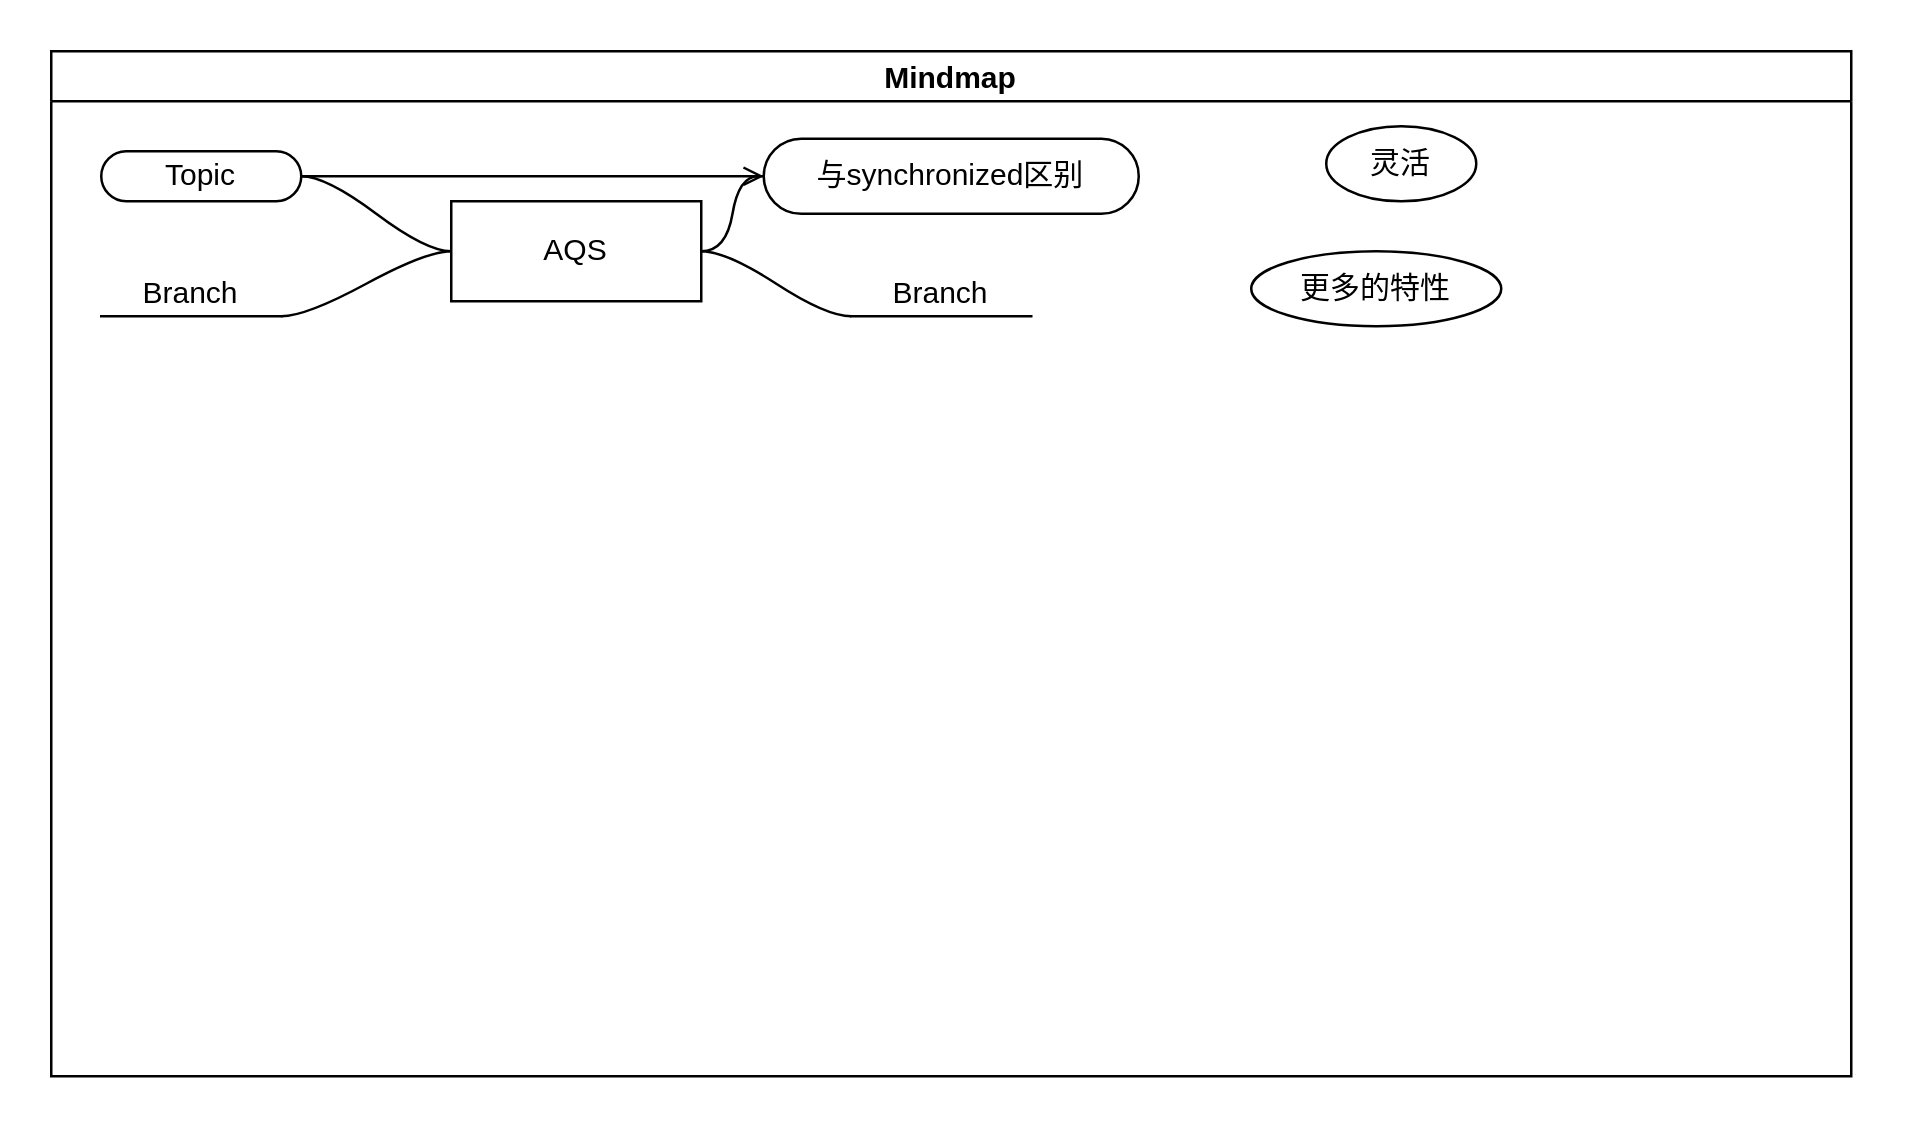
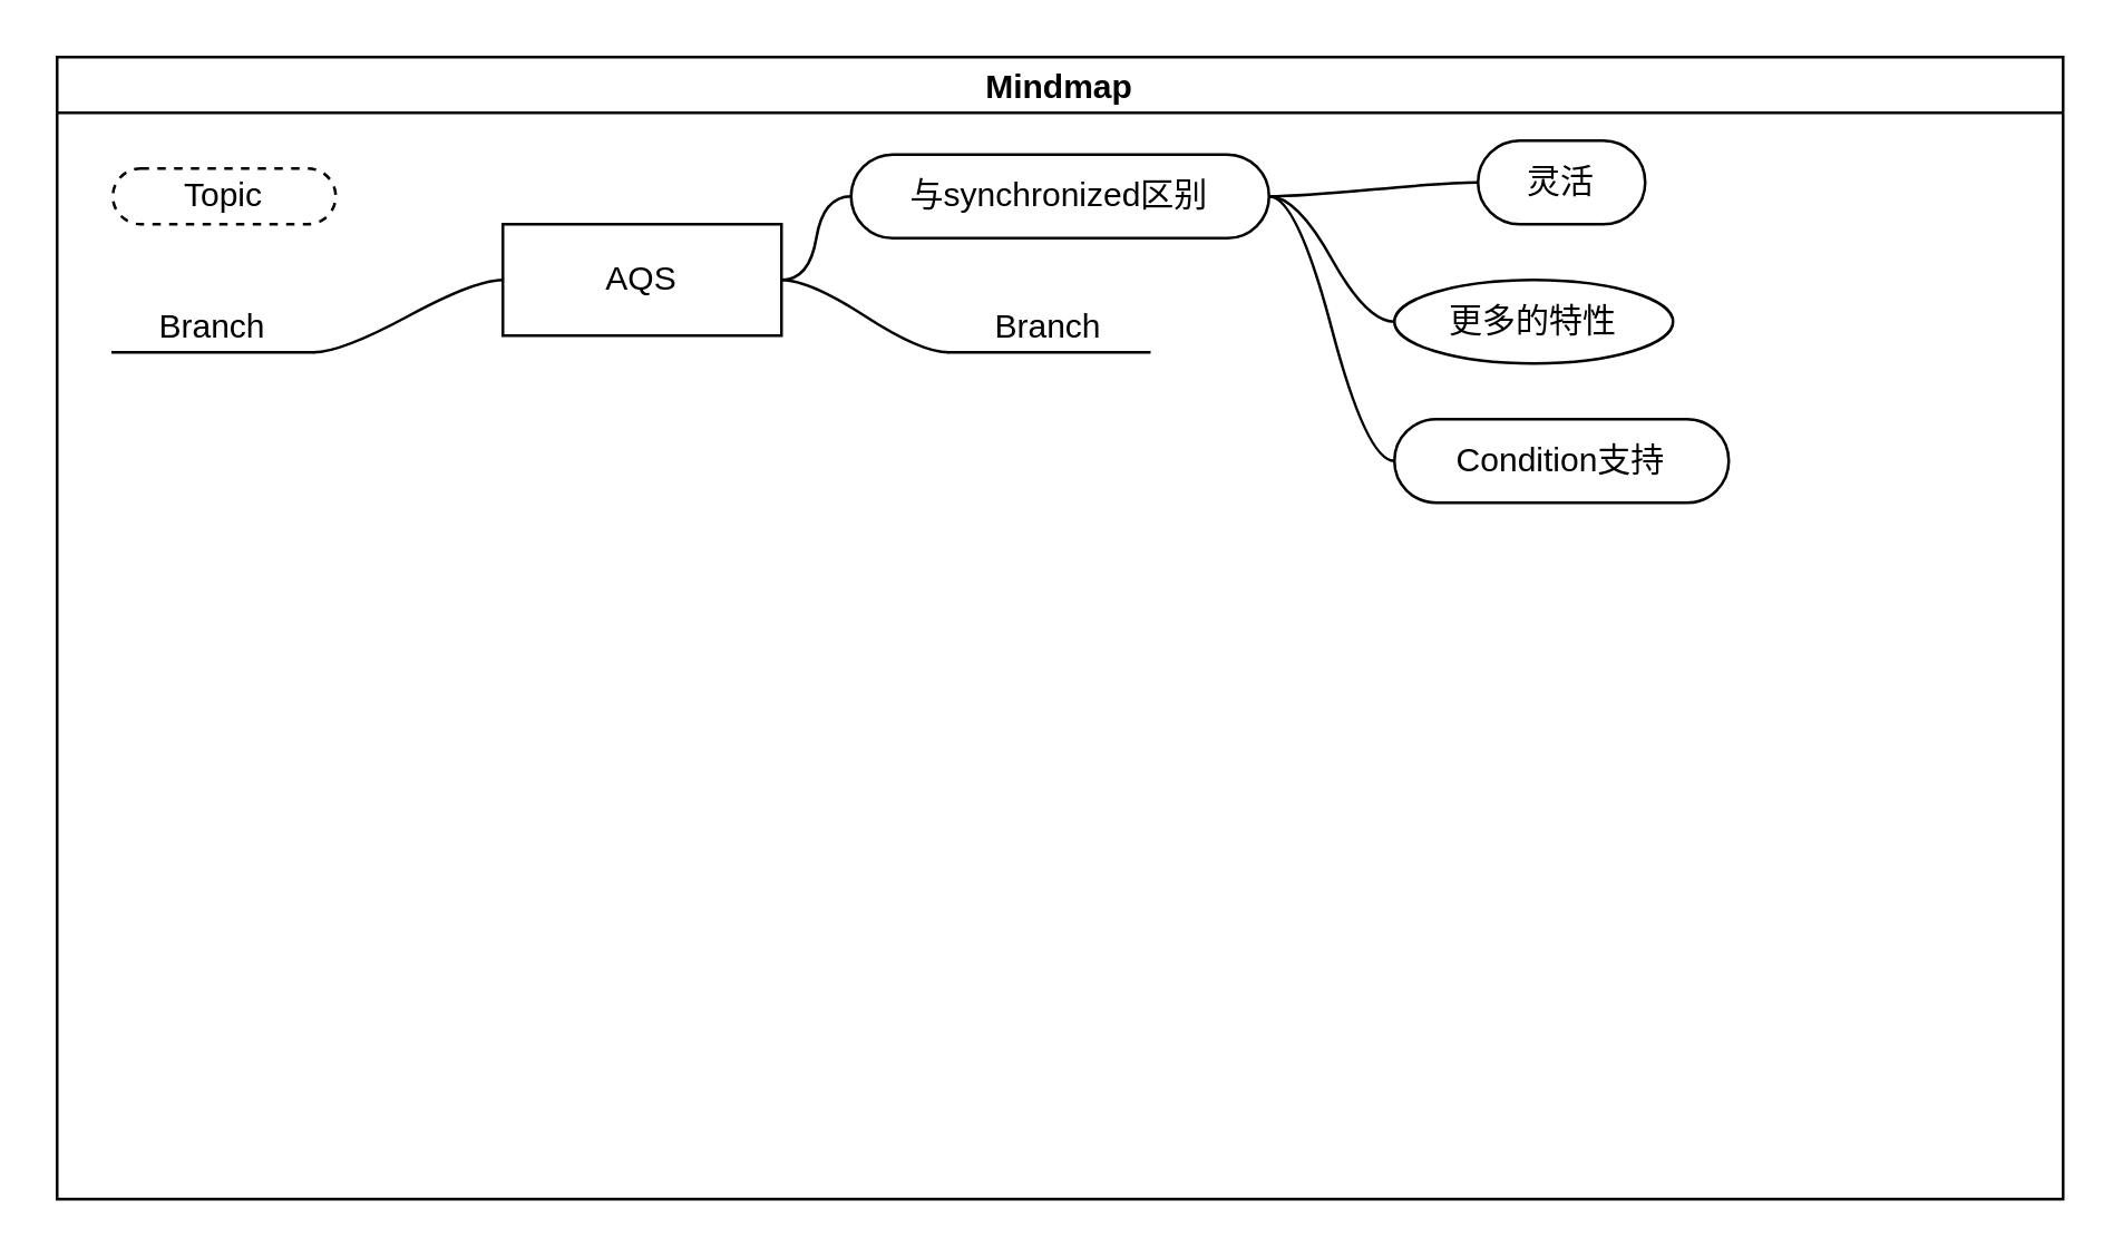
- <mxCell id="13" value="灵活" style="ellipse;whiteSpace=wrap;html=1;arcSize=50;align=center;verticalAlign=middle;strokeWidth=1;autosize=1;spacing=4;treeFolding=1;treeMoving=1;newEdgeStyle={&quot;edgeStyle&quot;:&quot;entityRelationEdgeStyle&quot;,&quot;startArrow&quot;:&quot;none&quot;,&quot;endArrow&quot;:&quot;none&quot;,&quot;segment&quot;:10,&quot;curved&quot;:1};" vertex="1" parent="2"><mxGeometry x="510" y="30" width="60" height="30" as="geometry" /></mxCell>
+ <mxCell id="13" value="灵活" style="whiteSpace=wrap;html=1;rounded=1;arcSize=50;align=center;verticalAlign=middle;strokeWidth=1;autosize=1;spacing=4;treeFolding=1;treeMoving=1;newEdgeStyle={&quot;edgeStyle&quot;:&quot;entityRelationEdgeStyle&quot;,&quot;startArrow&quot;:&quot;none&quot;,&quot;endArrow&quot;:&quot;none&quot;,&quot;segment&quot;:10,&quot;curved&quot;:1};" vertex="1" parent="2"><mxGeometry x="510" y="30" width="60" height="30" as="geometry" /></mxCell>
- <mxCell id="10" value="Topic" style="whiteSpace=wrap;html=1;rounded=1;arcSize=50;align=center;verticalAlign=middle;strokeWidth=1;autosize=1;spacing=4;treeFolding=1;treeMoving=1;newEdgeStyle={&quot;edgeStyle&quot;:&quot;entityRelationEdgeStyle&quot;,&quot;startArrow&quot;:&quot;none&quot;,&quot;endArrow&quot;:&quot;none&quot;,&quot;segment&quot;:10,&quot;curved&quot;:1};" vertex="1" parent="2"><mxGeometry x="20" y="40" width="80" height="20" as="geometry" /></mxCell>
+ <mxCell id="10" value="Topic" style="whiteSpace=wrap;html=1;rounded=1;arcSize=50;align=center;verticalAlign=middle;strokeWidth=1;autosize=1;spacing=4;treeFolding=1;treeMoving=1;newEdgeStyle={&quot;edgeStyle&quot;:&quot;entityRelationEdgeStyle&quot;,&quot;startArrow&quot;:&quot;none&quot;,&quot;endArrow&quot;:&quot;none&quot;,&quot;segment&quot;:10,&quot;curved&quot;:1};dashed=1;" vertex="1" parent="2"><mxGeometry x="20" y="40" width="80" height="20" as="geometry" /></mxCell>
- <mxCell id="12" value="" style="edgeStyle=entityRelationEdgeStyle;startArrow=none;endArrow=none;segment=10;curved=1;rounded=0;" edge="1" target="10" source="8" parent="2"><mxGeometry relative="1" as="geometry"><mxPoint x="490" y="230" as="sourcePoint" /></mxGeometry></mxCell>
+ <mxCell id="12" value="" style="edgeStyle=entityRelationEdgeStyle;startArrow=none;endArrow=none;segment=10;curved=1;rounded=0;" edge="1" target="13" source="8" parent="2"><mxGeometry relative="1" as="geometry"><mxPoint x="490" y="230" as="sourcePoint" /></mxGeometry></mxCell>
- <mxCell id="3" value="" style="edgeStyle=entityRelationEdgeStyle;startArrow=none;endArrow=open;segment=10;curved=1;rounded=0;" edge="1" parent="2" source="7" target="8"><mxGeometry relative="1" as="geometry" /></mxCell>
+ <mxCell id="3" value="" style="edgeStyle=entityRelationEdgeStyle;startArrow=none;endArrow=none;segment=10;curved=1;rounded=0;" edge="1" parent="2" source="7" target="8"><mxGeometry relative="1" as="geometry" /></mxCell>
- <mxCell id="5" value="" style="edgeStyle=entityRelationEdgeStyle;startArrow=none;endArrow=none;segment=10;curved=1;rounded=0;" edge="1" parent="2" source="7" target="10"><mxGeometry relative="1" as="geometry" /></mxCell>
+ <mxCell id="14" value="" style="edgeStyle=entityRelationEdgeStyle;startArrow=none;endArrow=none;segment=10;curved=1;rounded=0;" edge="1" target="15" source="8" parent="2"><mxGeometry relative="1" as="geometry"><mxPoint x="665" y="200" as="sourcePoint" /></mxGeometry></mxCell>
+ <mxCell id="16" value="" style="edgeStyle=entityRelationEdgeStyle;startArrow=none;endArrow=none;segment=10;curved=1;rounded=0;" edge="1" target="17" source="8" parent="2"><mxGeometry relative="1" as="geometry"><mxPoint x="665" y="200" as="sourcePoint" /></mxGeometry></mxCell>
+ <mxCell id="17" value="Condition支持" style="whiteSpace=wrap;html=1;rounded=1;arcSize=50;align=center;verticalAlign=middle;strokeWidth=1;autosize=1;spacing=4;treeFolding=1;treeMoving=1;newEdgeStyle={&quot;edgeStyle&quot;:&quot;entityRelationEdgeStyle&quot;,&quot;startArrow&quot;:&quot;none&quot;,&quot;endArrow&quot;:&quot;none&quot;,&quot;segment&quot;:10,&quot;curved&quot;:1};" vertex="1" parent="2"><mxGeometry x="480" y="130" width="120" height="30" as="geometry" /></mxCell>
